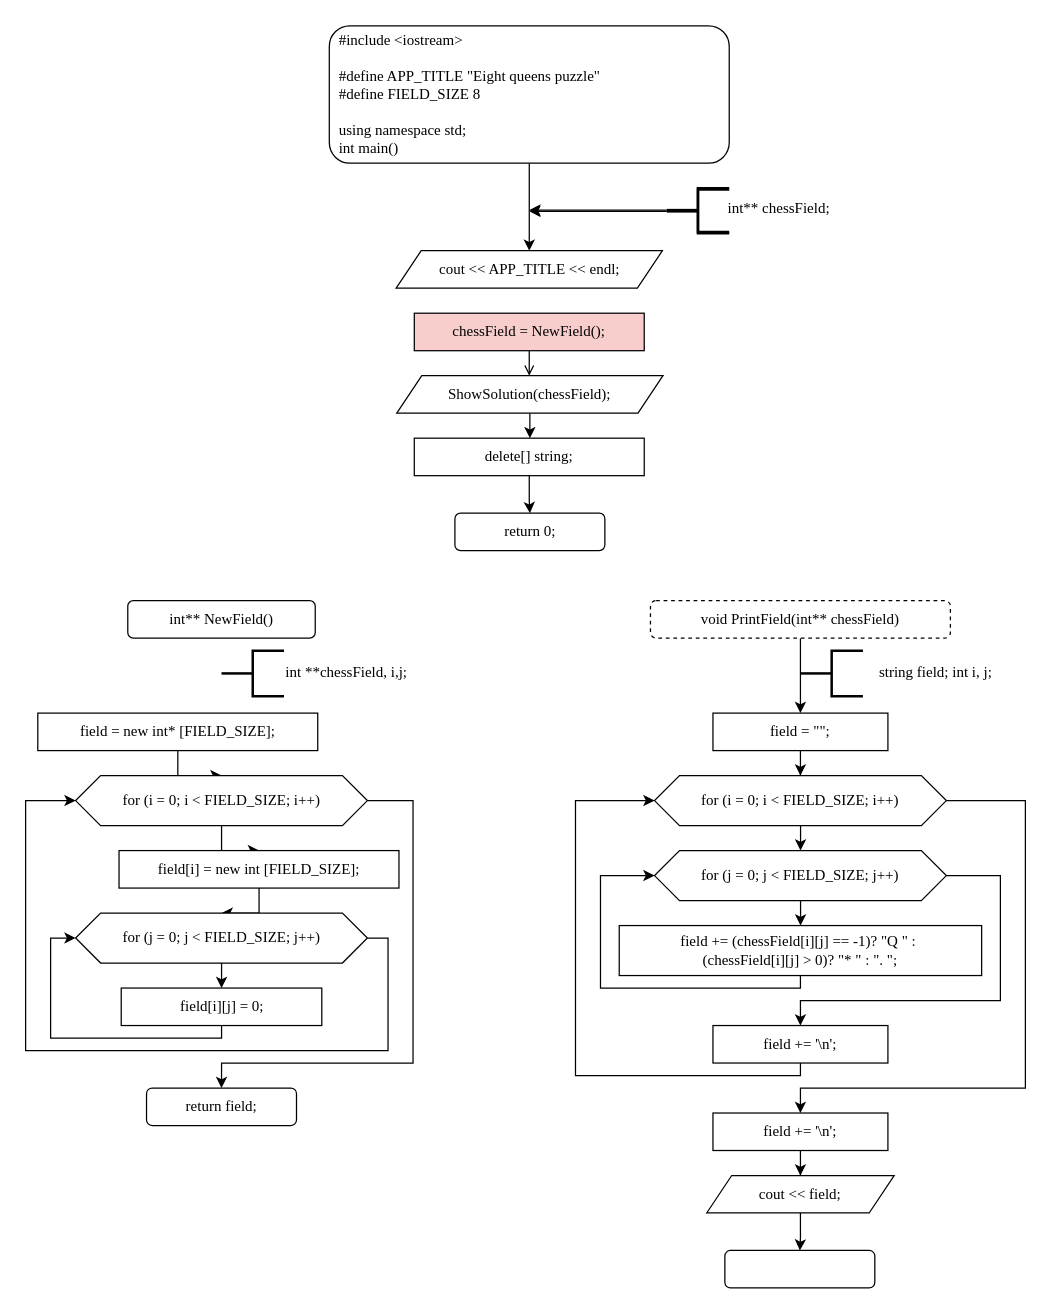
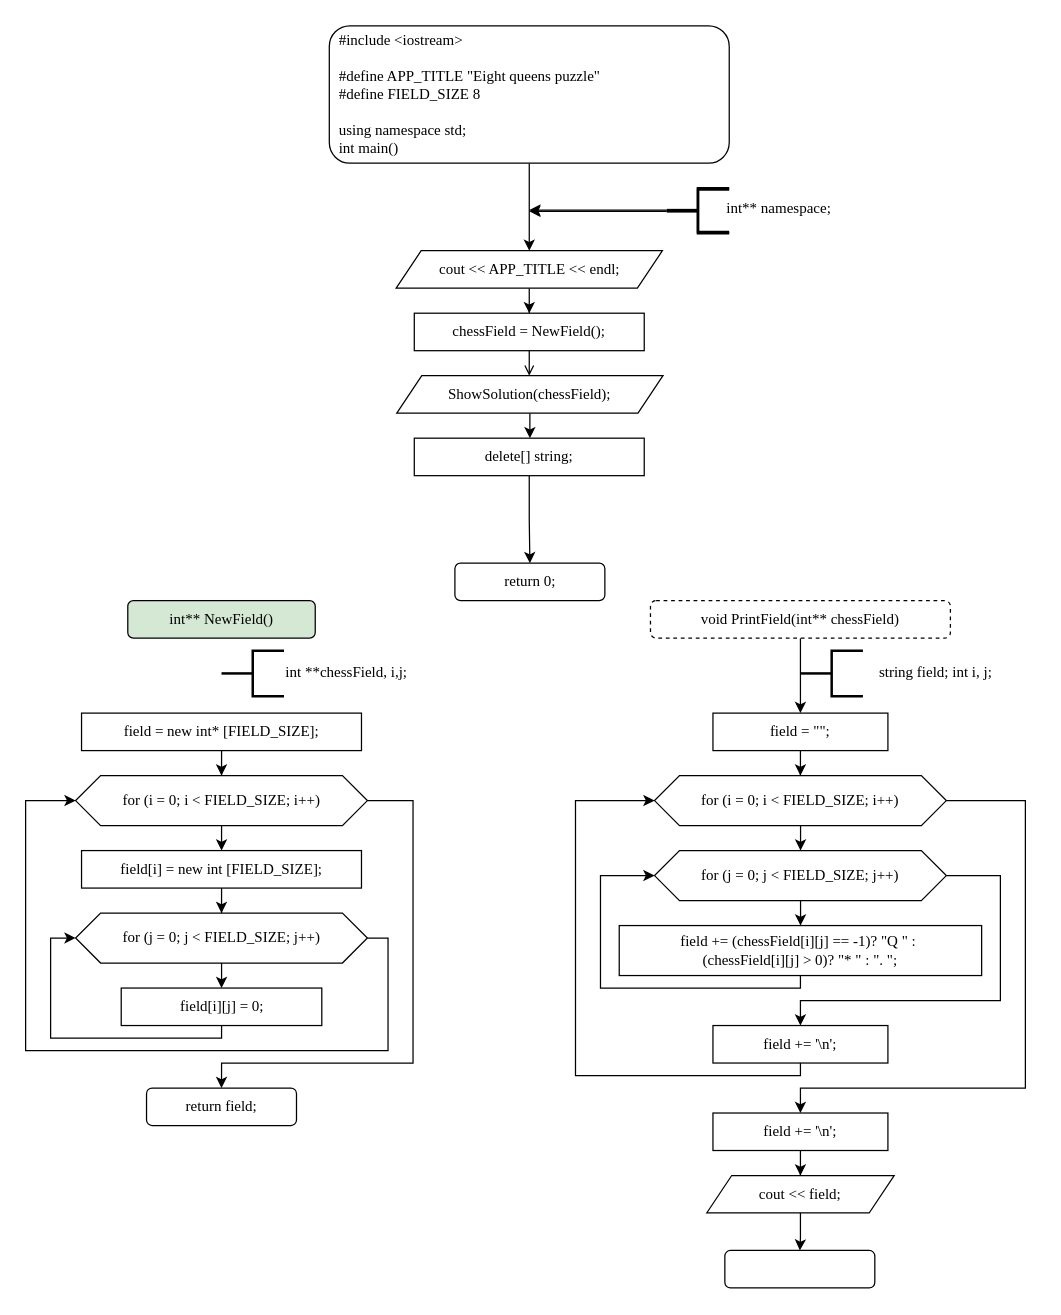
- <mxCell id="6" value="int** chessField;" style="text;html=1;strokeColor=none;fillColor=none;align=center;verticalAlign=middle;whiteSpace=wrap;rounded=0;fontFamily=Consolas;" vertex="1" parent="1"><mxGeometry x="548" y="151" width="150" height="30" as="geometry" /></mxCell>
+ <mxCell id="6" value="int** namespace;" style="text;html=1;strokeColor=none;fillColor=none;align=center;verticalAlign=middle;whiteSpace=wrap;rounded=0;fontFamily=Consolas;" vertex="1" parent="1"><mxGeometry x="548" y="151" width="150" height="30" as="geometry" /></mxCell>
+ <mxCell id="7" style="edgeStyle=orthogonalEdgeStyle;rounded=0;orthogonalLoop=1;jettySize=auto;html=1;entryX=0.5;entryY=0;entryDx=0;entryDy=0;fontFamily=Consolas;" edge="1" parent="1" source="8" target="10"><mxGeometry relative="1" as="geometry" /></mxCell>
- <mxCell id="10" value="chessField = NewField();" style="rounded=0;whiteSpace=wrap;html=1;fontFamily=Consolas;align=center;fillColor=#f8cecc;" vertex="1" parent="1"><mxGeometry x="331.01" y="250" width="184" height="30" as="geometry" /></mxCell>
+ <mxCell id="10" value="chessField = NewField();" style="rounded=0;whiteSpace=wrap;html=1;fontFamily=Consolas;align=center;" vertex="1" parent="1"><mxGeometry x="331.01" y="250" width="184" height="30" as="geometry" /></mxCell>
- <mxCell id="15" value="return 0;" style="rounded=1;whiteSpace=wrap;html=1;fontFamily=Consolas;" vertex="1" parent="1"><mxGeometry x="363.51" y="410" width="120" height="30" as="geometry" /></mxCell>
+ <mxCell id="15" value="return 0;" style="rounded=1;whiteSpace=wrap;html=1;fontFamily=Consolas;" vertex="1" parent="1"><mxGeometry x="363.51" y="450" width="120" height="30" as="geometry" /></mxCell>
- <mxCell id="16" value="int** NewField()" style="rounded=1;whiteSpace=wrap;html=1;fontFamily=Consolas;" vertex="1" parent="1"><mxGeometry x="101.75" y="480" width="150" height="30" as="geometry" /></mxCell>
+ <mxCell id="16" value="int** NewField()" style="rounded=1;whiteSpace=wrap;html=1;fontFamily=Consolas;fillColor=#d5e8d4;" vertex="1" parent="1"><mxGeometry x="101.75" y="480" width="150" height="30" as="geometry" /></mxCell>
- <mxCell id="22" value="field = new int* [FIELD_SIZE];" style="rounded=0;whiteSpace=wrap;html=1;fontFamily=Consolas;align=center;" vertex="1" parent="1"><mxGeometry x="29.75" y="570" width="224" height="30" as="geometry" /></mxCell>
+ <mxCell id="22" value="field = new int* [FIELD_SIZE];" style="rounded=0;whiteSpace=wrap;html=1;fontFamily=Consolas;align=center;" vertex="1" parent="1"><mxGeometry x="64.75" y="570" width="224" height="30" as="geometry" /></mxCell>
- <mxCell id="27" value="field[i] = new int [FIELD_SIZE];" style="rounded=0;whiteSpace=wrap;html=1;fontFamily=Consolas;align=center;" vertex="1" parent="1"><mxGeometry x="94.75" y="680" width="224" height="30" as="geometry" /></mxCell>
+ <mxCell id="27" value="field[i] = new int [FIELD_SIZE];" style="rounded=0;whiteSpace=wrap;html=1;fontFamily=Consolas;align=center;" vertex="1" parent="1"><mxGeometry x="64.75" y="680" width="224" height="30" as="geometry" /></mxCell>
